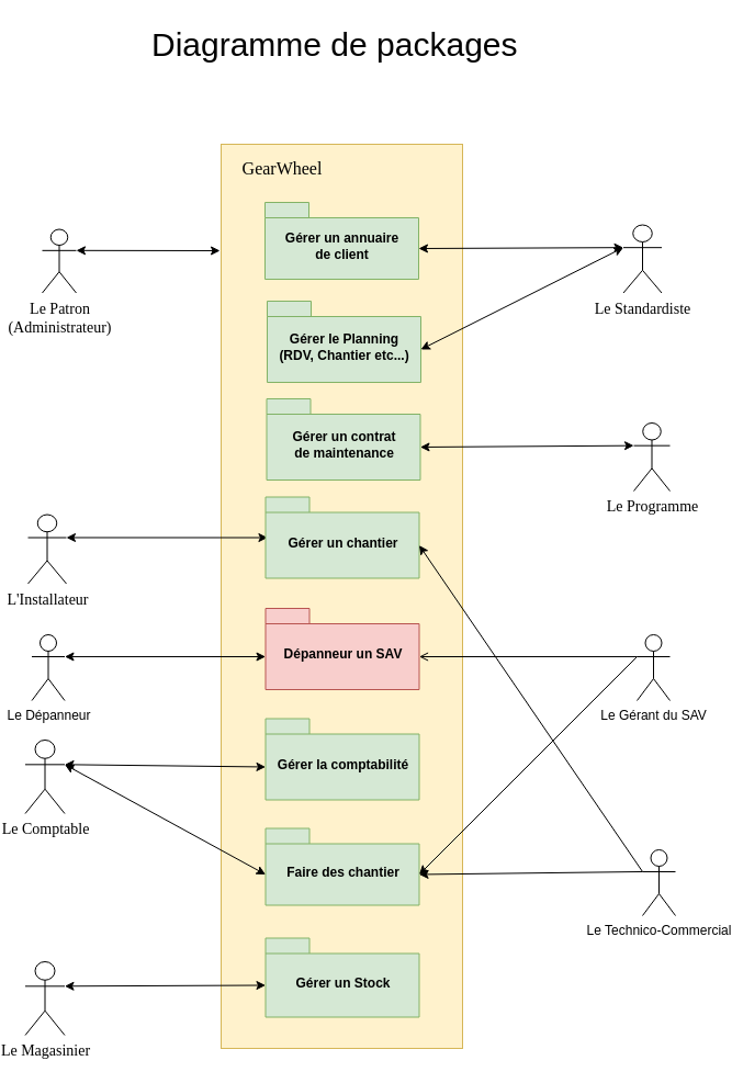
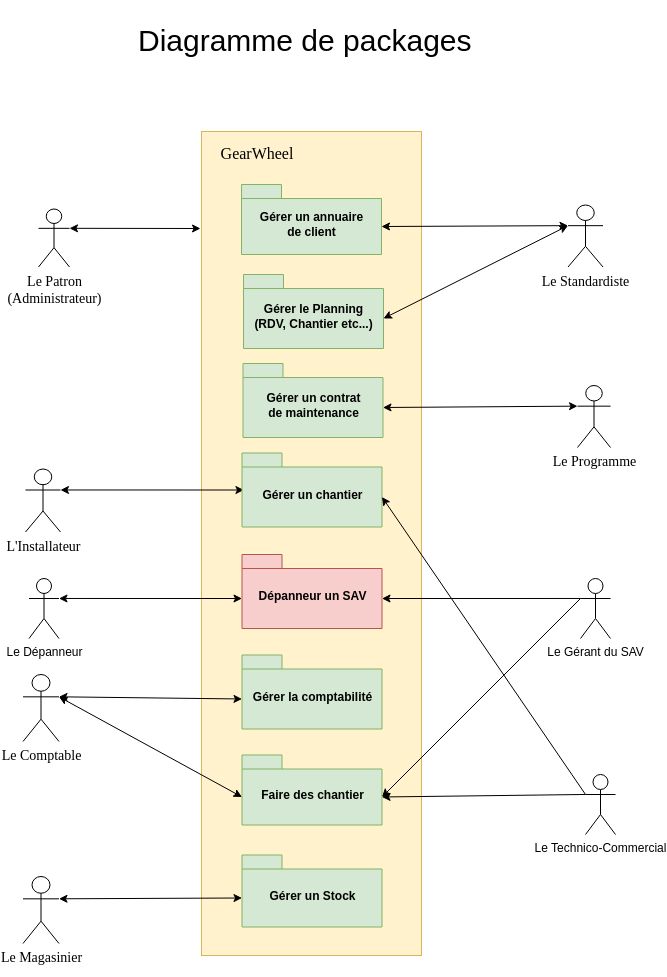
- <mxCell id="18" value="" style="endArrow=open;html=1;entryX=0;entryY=0;entryDx=140;entryDy=44;entryPerimeter=0;exitX=0;exitY=0.333;exitDx=0;exitDy=0;exitPerimeter=0;" parent="1" source="17" target="20" edge="1"><mxGeometry width="50" height="50" relative="1" as="geometry"><mxPoint x="592" y="673.5" as="sourcePoint" /><mxPoint x="446.5" y="686" as="targetPoint" /></mxGeometry></mxCell>
+ <mxCell id="18" value="" style="endArrow=classic;html=1;entryX=0;entryY=0;entryDx=140;entryDy=44;entryPerimeter=0;exitX=0;exitY=0.333;exitDx=0;exitDy=0;exitPerimeter=0;" parent="1" source="17" target="20" edge="1"><mxGeometry width="50" height="50" relative="1" as="geometry"><mxPoint x="592" y="673.5" as="sourcePoint" /><mxPoint x="446.5" y="686" as="targetPoint" /></mxGeometry></mxCell>
